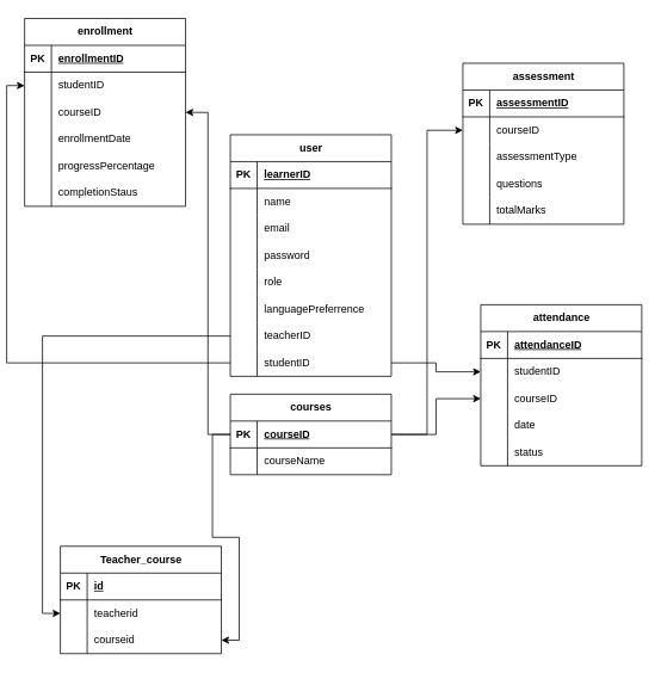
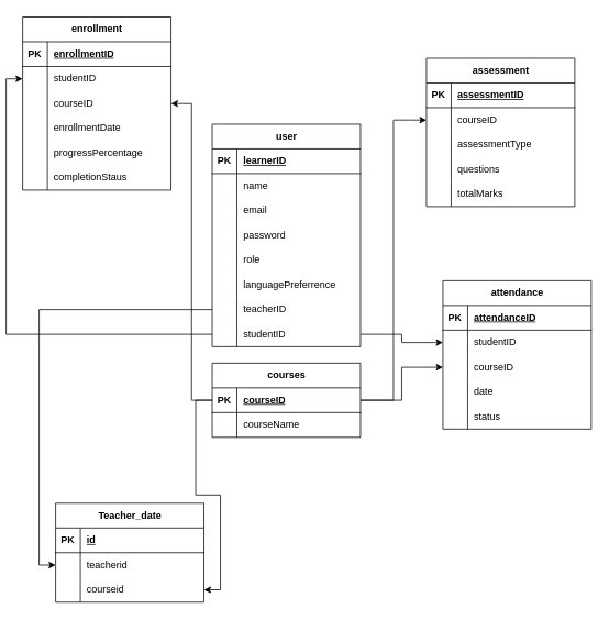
- <mxCell id="88" value="Teacher_course" style="shape=table;startSize=30;container=1;collapsible=1;childLayout=tableLayout;fixedRows=1;rowLines=0;fontStyle=1;align=center;resizeLast=1;html=1;" vertex="1" parent="1"><mxGeometry x="60" y="610" width="180" height="120" as="geometry" /></mxCell>
+ <mxCell id="88" value="Teacher_date" style="shape=table;startSize=30;container=1;collapsible=1;childLayout=tableLayout;fixedRows=1;rowLines=0;fontStyle=1;align=center;resizeLast=1;html=1;" vertex="1" parent="1"><mxGeometry x="60" y="610" width="180" height="120" as="geometry" /></mxCell>
